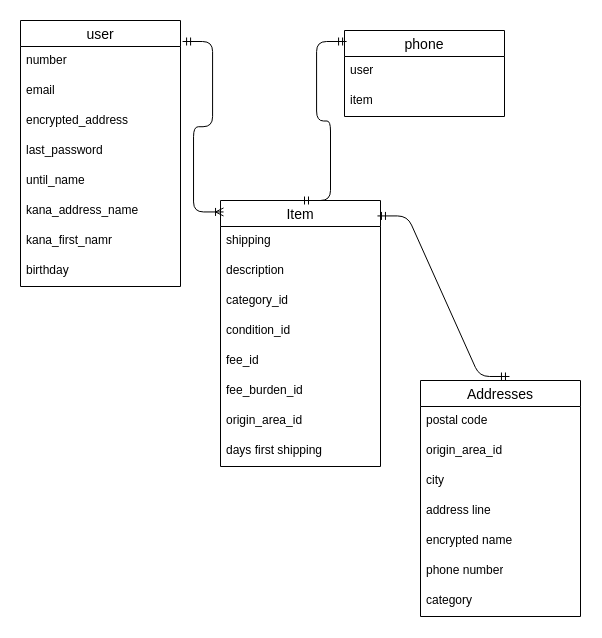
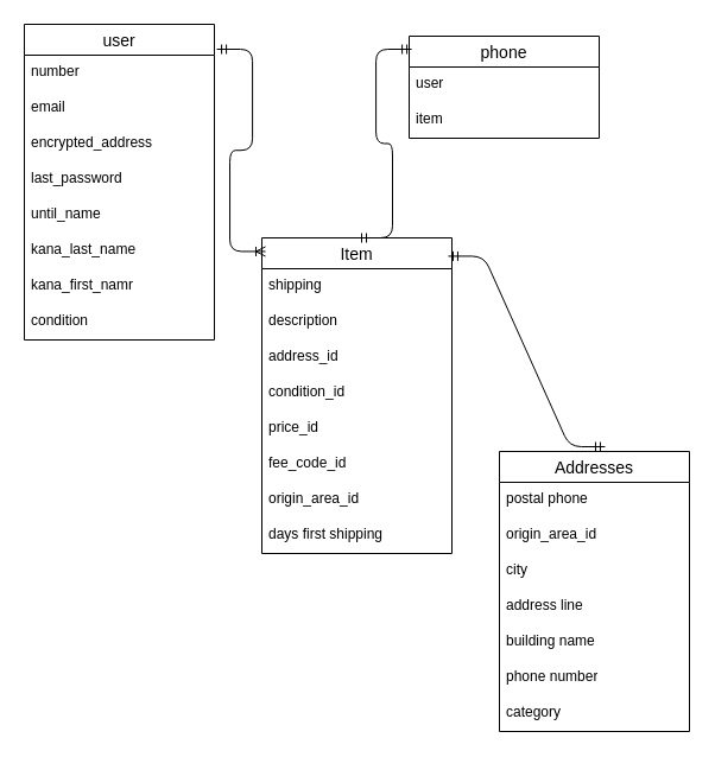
- <mxCell id="8" value="kana_address_name&lt;div&gt;&lt;br&gt;&lt;/div&gt;" style="text;strokeColor=none;fillColor=none;spacingLeft=4;spacingRight=4;overflow=hidden;rotatable=0;points=[[0,0.5],[1,0.5]];portConstraint=eastwest;fontSize=12;whiteSpace=wrap;html=1;" vertex="1" parent="2"><mxGeometry y="176" width="160" height="30" as="geometry" /></mxCell>
+ <mxCell id="8" value="kana_last_name&lt;div&gt;&lt;br&gt;&lt;/div&gt;" style="text;strokeColor=none;fillColor=none;spacingLeft=4;spacingRight=4;overflow=hidden;rotatable=0;points=[[0,0.5],[1,0.5]];portConstraint=eastwest;fontSize=12;whiteSpace=wrap;html=1;" vertex="1" parent="2"><mxGeometry y="176" width="160" height="30" as="geometry" /></mxCell>
- <mxCell id="10" value="birthday" style="text;strokeColor=none;fillColor=none;spacingLeft=4;spacingRight=4;overflow=hidden;rotatable=0;points=[[0,0.5],[1,0.5]];portConstraint=eastwest;fontSize=12;whiteSpace=wrap;html=1;" vertex="1" parent="2"><mxGeometry y="236" width="160" height="30" as="geometry" /></mxCell>
+ <mxCell id="10" value="condition" style="text;strokeColor=none;fillColor=none;spacingLeft=4;spacingRight=4;overflow=hidden;rotatable=0;points=[[0,0.5],[1,0.5]];portConstraint=eastwest;fontSize=12;whiteSpace=wrap;html=1;" vertex="1" parent="2"><mxGeometry y="236" width="160" height="30" as="geometry" /></mxCell>
- <mxCell id="25" value="category_id" style="text;strokeColor=none;fillColor=none;spacingLeft=4;spacingRight=4;overflow=hidden;rotatable=0;points=[[0,0.5],[1,0.5]];portConstraint=eastwest;fontSize=12;whiteSpace=wrap;html=1;" vertex="1" parent="22"><mxGeometry y="86" width="160" height="30" as="geometry" /></mxCell>
+ <mxCell id="25" value="address_id" style="text;strokeColor=none;fillColor=none;spacingLeft=4;spacingRight=4;overflow=hidden;rotatable=0;points=[[0,0.5],[1,0.5]];portConstraint=eastwest;fontSize=12;whiteSpace=wrap;html=1;" vertex="1" parent="22"><mxGeometry y="86" width="160" height="30" as="geometry" /></mxCell>
- <mxCell id="27" value="fee_id&lt;div&gt;&lt;br&gt;&lt;/div&gt;" style="text;strokeColor=none;fillColor=none;spacingLeft=4;spacingRight=4;overflow=hidden;rotatable=0;points=[[0,0.5],[1,0.5]];portConstraint=eastwest;fontSize=12;whiteSpace=wrap;html=1;" vertex="1" parent="22"><mxGeometry y="146" width="160" height="30" as="geometry" /></mxCell>
+ <mxCell id="27" value="price_id&lt;div&gt;&lt;br&gt;&lt;/div&gt;" style="text;strokeColor=none;fillColor=none;spacingLeft=4;spacingRight=4;overflow=hidden;rotatable=0;points=[[0,0.5],[1,0.5]];portConstraint=eastwest;fontSize=12;whiteSpace=wrap;html=1;" vertex="1" parent="22"><mxGeometry y="146" width="160" height="30" as="geometry" /></mxCell>
- <mxCell id="28" value="fee_burden_id" style="text;strokeColor=none;fillColor=none;spacingLeft=4;spacingRight=4;overflow=hidden;rotatable=0;points=[[0,0.5],[1,0.5]];portConstraint=eastwest;fontSize=12;whiteSpace=wrap;html=1;" vertex="1" parent="22"><mxGeometry y="176" width="160" height="30" as="geometry" /></mxCell>
+ <mxCell id="28" value="fee_code_id" style="text;strokeColor=none;fillColor=none;spacingLeft=4;spacingRight=4;overflow=hidden;rotatable=0;points=[[0,0.5],[1,0.5]];portConstraint=eastwest;fontSize=12;whiteSpace=wrap;html=1;" vertex="1" parent="22"><mxGeometry y="176" width="160" height="30" as="geometry" /></mxCell>
- <mxCell id="12" value="postal code" style="text;strokeColor=none;fillColor=none;spacingLeft=4;spacingRight=4;overflow=hidden;rotatable=0;points=[[0,0.5],[1,0.5]];portConstraint=eastwest;fontSize=12;whiteSpace=wrap;html=1;" vertex="1" parent="11"><mxGeometry y="26" width="160" height="30" as="geometry" /></mxCell>
+ <mxCell id="12" value="postal phone" style="text;strokeColor=none;fillColor=none;spacingLeft=4;spacingRight=4;overflow=hidden;rotatable=0;points=[[0,0.5],[1,0.5]];portConstraint=eastwest;fontSize=12;whiteSpace=wrap;html=1;" vertex="1" parent="11"><mxGeometry y="26" width="160" height="30" as="geometry" /></mxCell>
- <mxCell id="16" value="encrypted name" style="text;strokeColor=none;fillColor=none;spacingLeft=4;spacingRight=4;overflow=hidden;rotatable=0;points=[[0,0.5],[1,0.5]];portConstraint=eastwest;fontSize=12;whiteSpace=wrap;html=1;" vertex="1" parent="11"><mxGeometry y="146" width="160" height="30" as="geometry" /></mxCell>
+ <mxCell id="16" value="building name" style="text;strokeColor=none;fillColor=none;spacingLeft=4;spacingRight=4;overflow=hidden;rotatable=0;points=[[0,0.5],[1,0.5]];portConstraint=eastwest;fontSize=12;whiteSpace=wrap;html=1;" vertex="1" parent="11"><mxGeometry y="146" width="160" height="30" as="geometry" /></mxCell>
